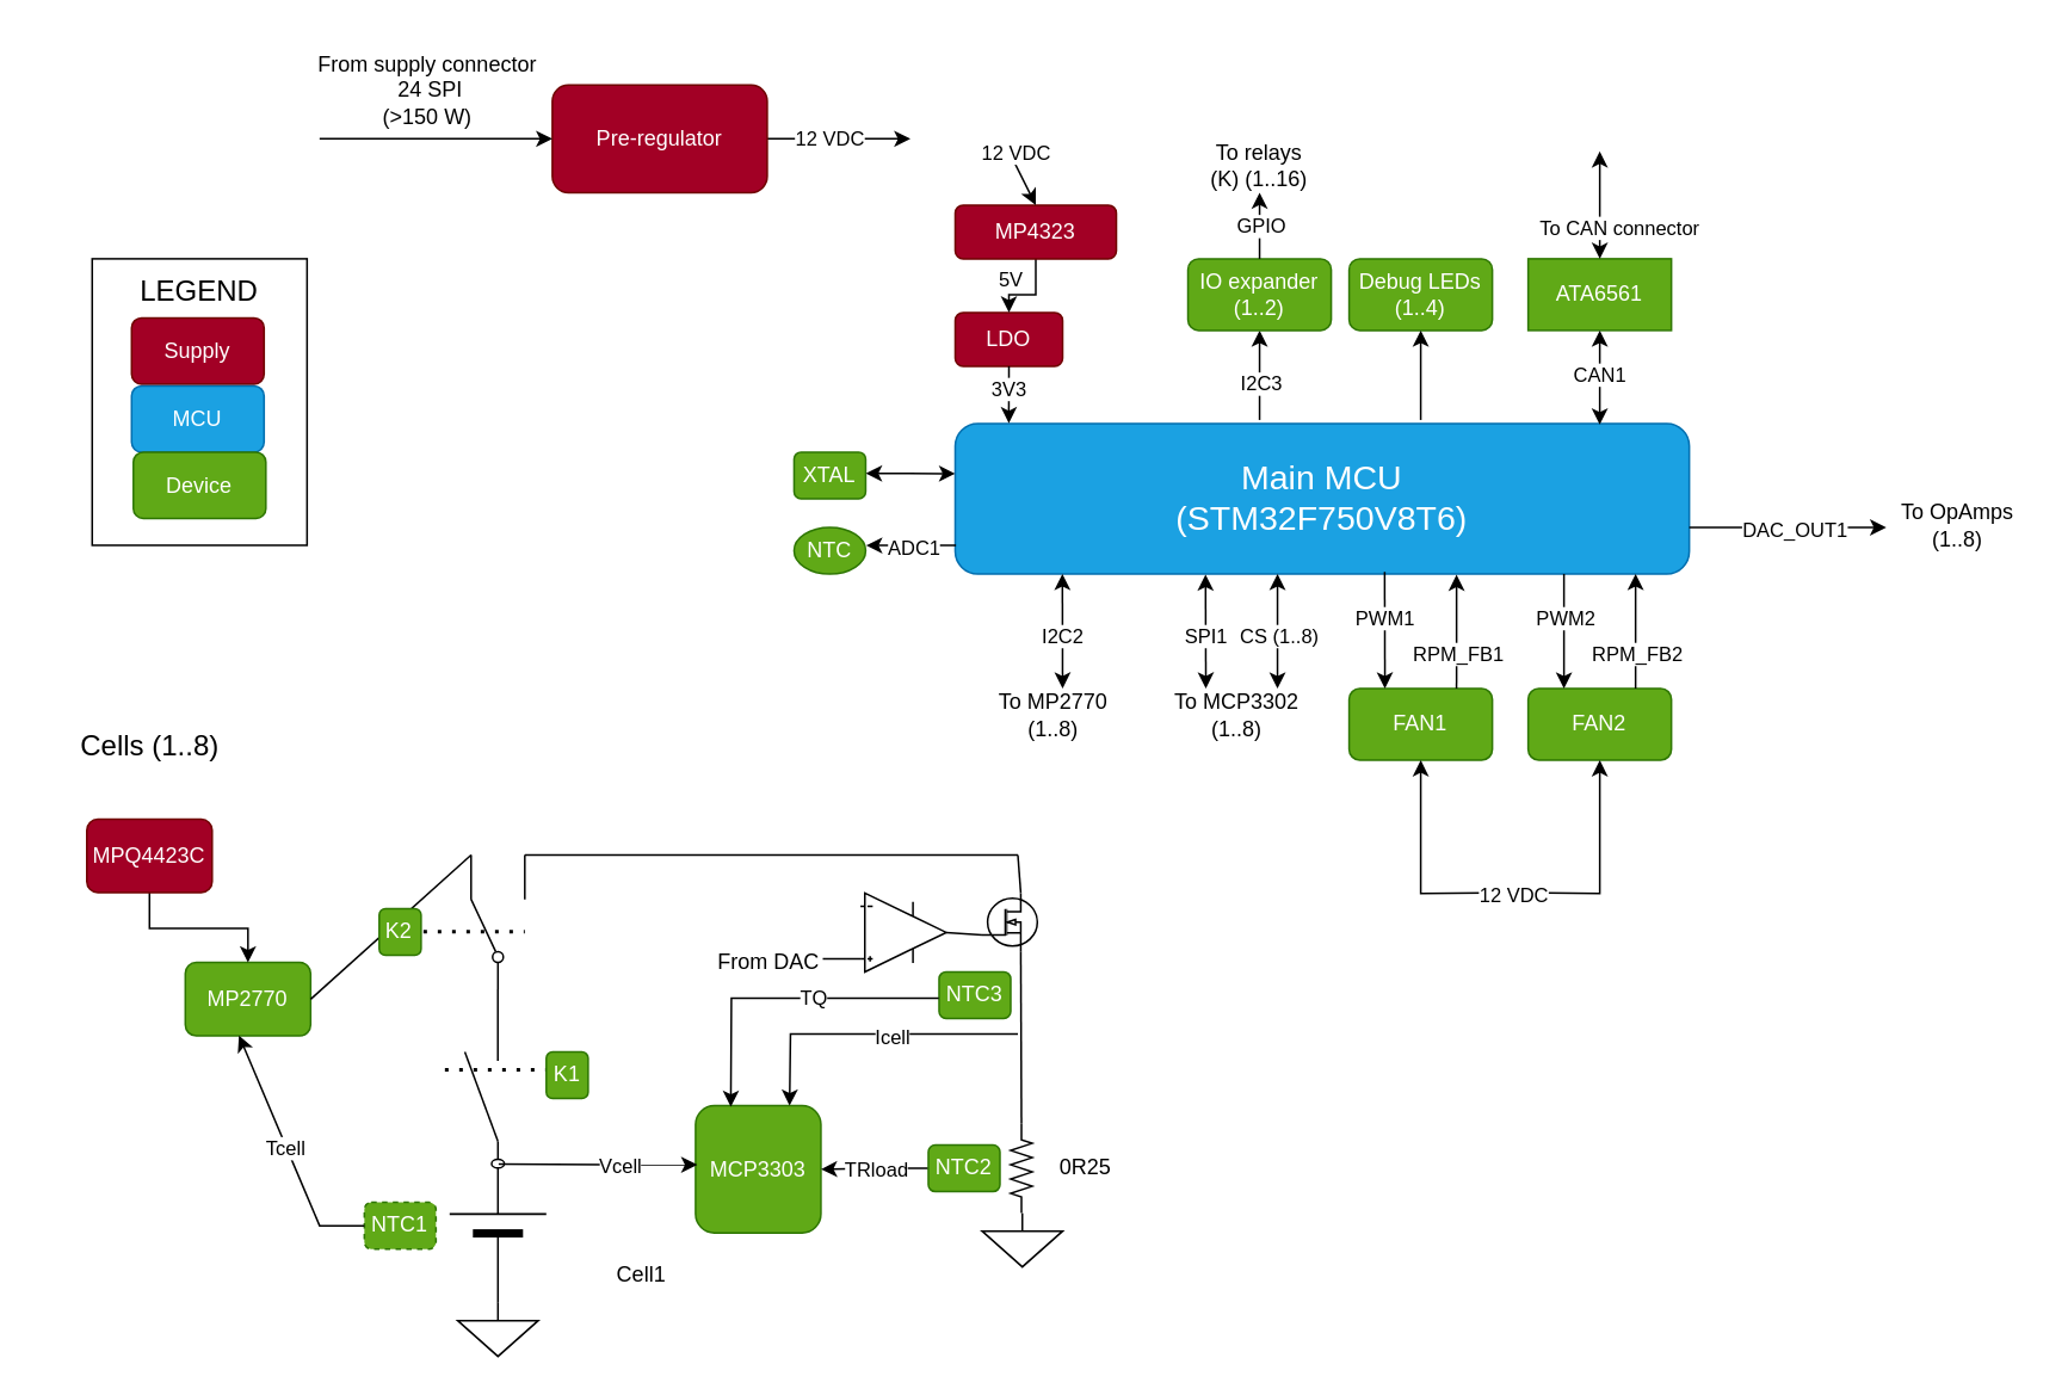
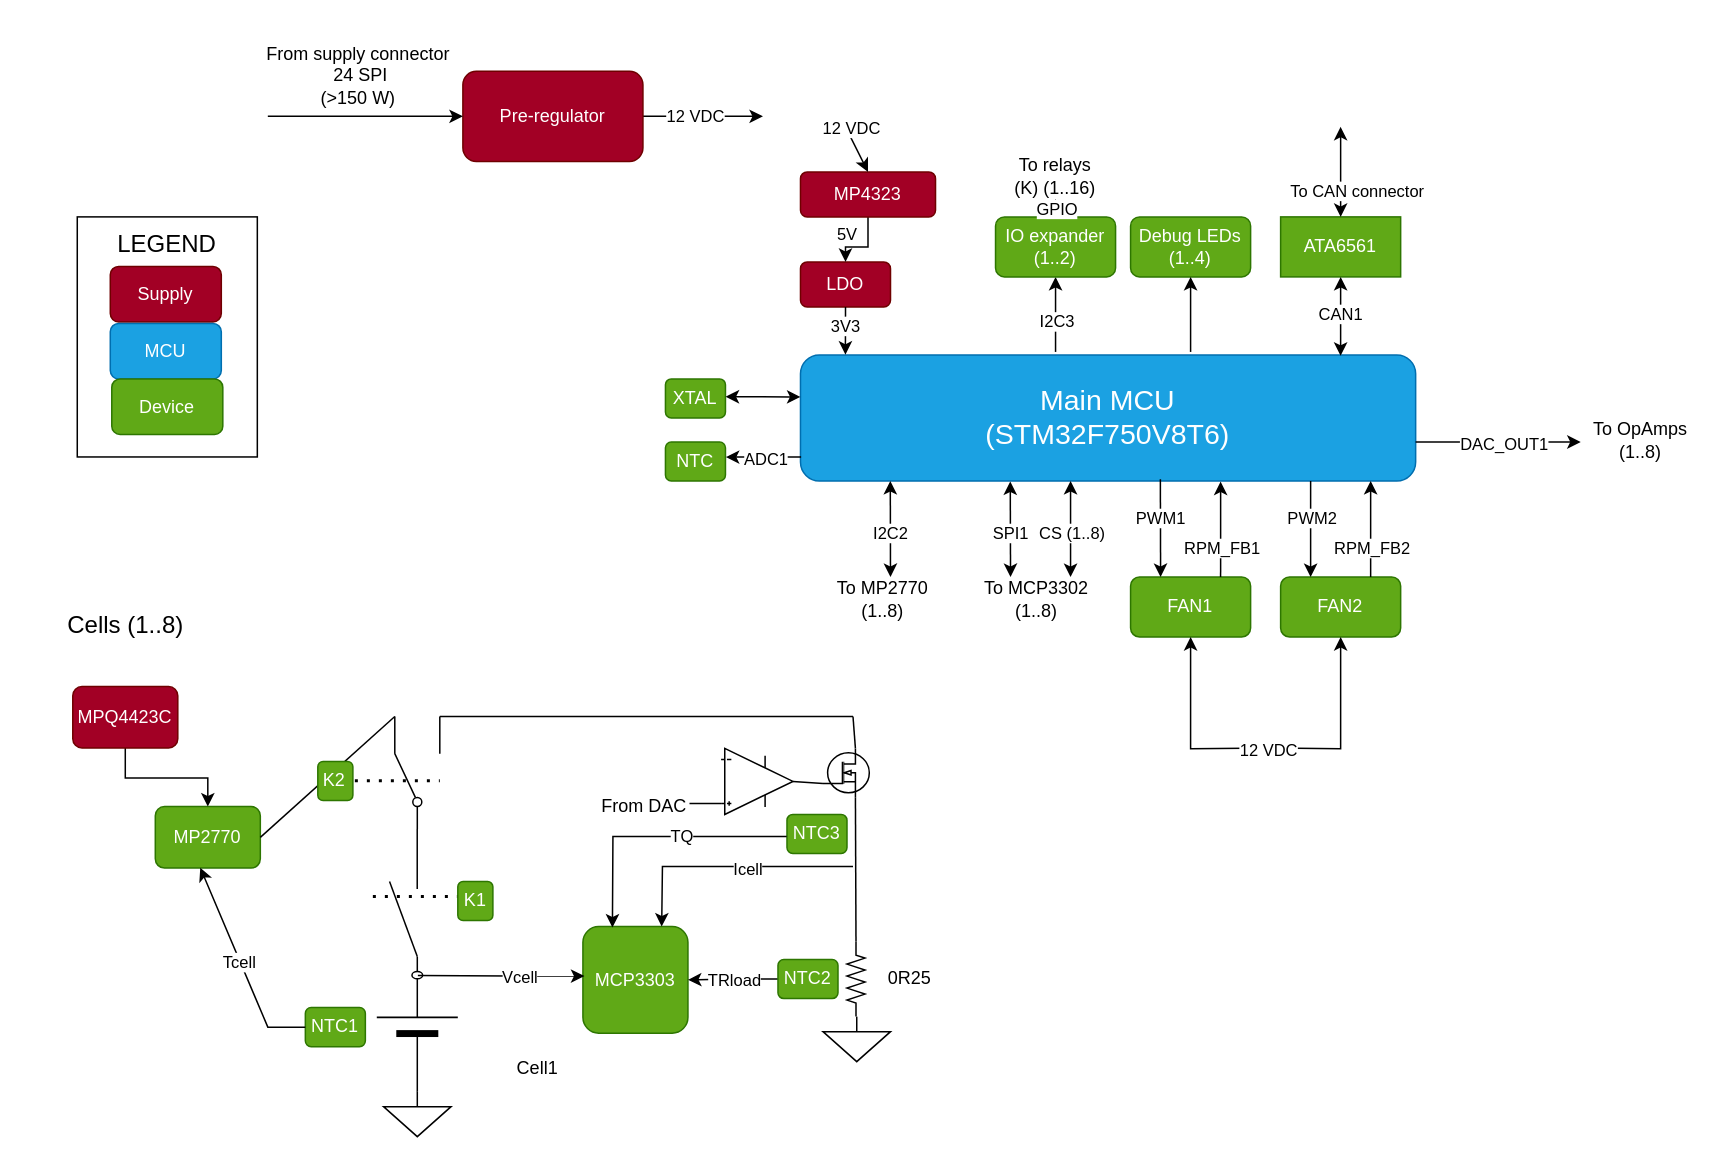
- <mxCell id="94" value="To relays (K) (1..16)" style="text;html=1;align=center;verticalAlign=middle;whiteSpace=wrap;rounded=0;" vertex="1" parent="1"><mxGeometry x="673" y="77" width="60" height="30" as="geometry" /></mxCell>
+ <mxCell id="94" value="To relays (K) (1..16)" style="text;html=1;align=center;verticalAlign=middle;whiteSpace=wrap;rounded=0;" vertex="1" parent="1"><mxGeometry x="673" y="102" width="60" height="30" as="geometry" /></mxCell>
- <mxCell id="32" value="NTC" style="ellipse;whiteSpace=wrap;html=1;fillColor=#60a917;fontColor=#ffffff;strokeColor=#2D7600;" parent="1" vertex="1"><mxGeometry x="443" y="294" width="40" height="26" as="geometry" /></mxCell>
+ <mxCell id="32" value="NTC" style="rounded=1;whiteSpace=wrap;html=1;fillColor=#60a917;fontColor=#ffffff;strokeColor=#2D7600;" parent="1" vertex="1"><mxGeometry x="443" y="294" width="40" height="26" as="geometry" /></mxCell>
- <mxCell id="54" value="NTC1" style="rounded=1;whiteSpace=wrap;html=1;fillColor=#60a917;fontColor=#ffffff;strokeColor=#2D7600;dashed=1;" parent="1" vertex="1"><mxGeometry x="203" y="671" width="40" height="26" as="geometry" /></mxCell>
+ <mxCell id="54" value="NTC1" style="rounded=1;whiteSpace=wrap;html=1;fillColor=#60a917;fontColor=#ffffff;strokeColor=#2D7600;" parent="1" vertex="1"><mxGeometry x="203" y="671" width="40" height="26" as="geometry" /></mxCell>
